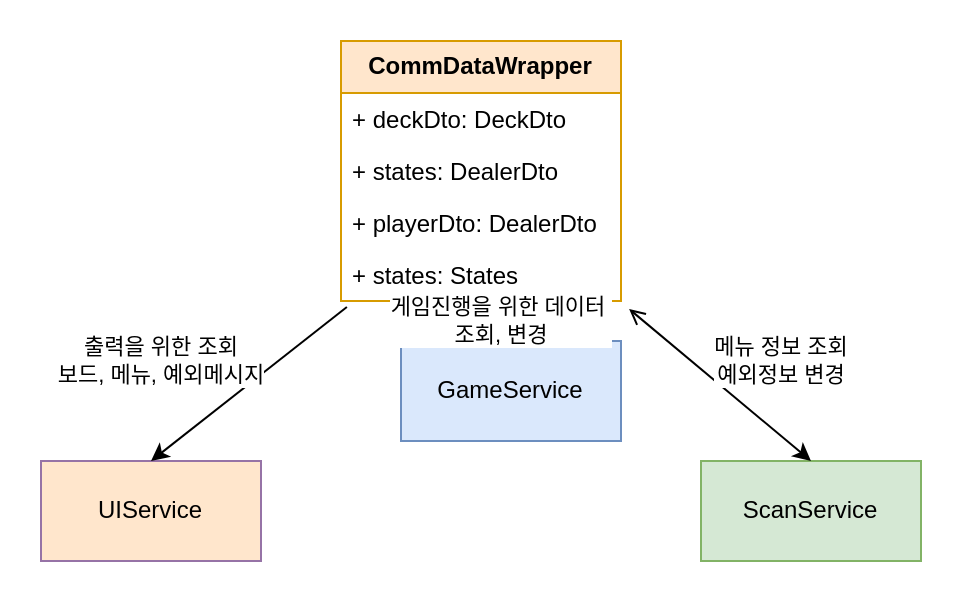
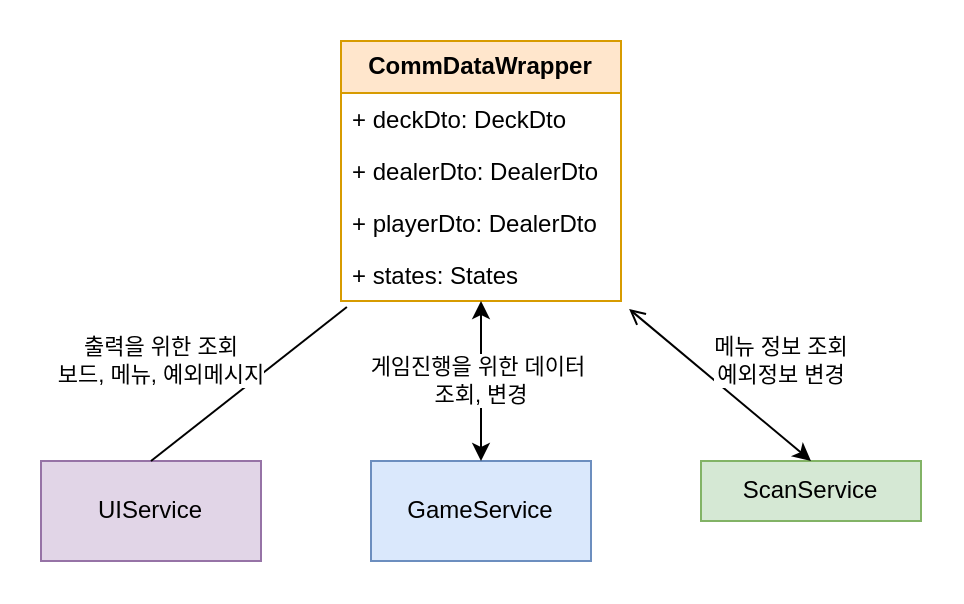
- <mxCell id="7" value="+ states: DealerDto" style="text;strokeColor=none;fillColor=none;align=left;verticalAlign=top;spacingLeft=4;spacingRight=4;overflow=hidden;rotatable=0;points=[[0,0.5],[1,0.5]];portConstraint=eastwest;whiteSpace=wrap;html=1;" vertex="1" parent="5"><mxGeometry y="52" width="140" height="26" as="geometry" /></mxCell>
+ <mxCell id="7" value="+ dealerDto: DealerDto" style="text;strokeColor=none;fillColor=none;align=left;verticalAlign=top;spacingLeft=4;spacingRight=4;overflow=hidden;rotatable=0;points=[[0,0.5],[1,0.5]];portConstraint=eastwest;whiteSpace=wrap;html=1;" vertex="1" parent="5"><mxGeometry y="52" width="140" height="26" as="geometry" /></mxCell>
- <mxCell id="3" value="GameService" style="html=1;whiteSpace=wrap;fillColor=#dae8fc;strokeColor=#6c8ebf;" vertex="1" parent="1"><mxGeometry x="200" y="170" width="110" height="50" as="geometry" /></mxCell>
+ <mxCell id="3" value="GameService" style="html=1;whiteSpace=wrap;fillColor=#dae8fc;strokeColor=#6c8ebf;" vertex="1" parent="1"><mxGeometry x="185" y="230" width="110" height="50" as="geometry" /></mxCell>
- <mxCell id="12" value="출력을 위한 조회&lt;div&gt;보드, 메뉴, 예외메시지&lt;/div&gt;" style="endArrow=classic;html=1;rounded=0;entryX=0.5;entryY=0;entryDx=0;entryDy=0;exitX=0.021;exitY=1.115;exitDx=0;exitDy=0;exitPerimeter=0;" edge="1" parent="1" source="9" target="2"><mxGeometry x="0.441" y="-36" width="50" height="50" relative="1" as="geometry"><mxPoint x="230" y="220" as="sourcePoint" /><mxPoint x="280" y="170" as="targetPoint" /><mxPoint as="offset" /></mxGeometry></mxCell>
+ <mxCell id="12" value="출력을 위한 조회&lt;div&gt;보드, 메뉴, 예외메시지&lt;/div&gt;" style="endArrow=none;html=1;rounded=0;entryX=0.5;entryY=0;entryDx=0;entryDy=0;exitX=0.021;exitY=1.115;exitDx=0;exitDy=0;exitPerimeter=0;" edge="1" parent="1" source="9" target="2"><mxGeometry x="0.441" y="-36" width="50" height="50" relative="1" as="geometry"><mxPoint x="230" y="220" as="sourcePoint" /><mxPoint x="280" y="170" as="targetPoint" /><mxPoint as="offset" /></mxGeometry></mxCell>
- <mxCell id="2" value="UIService" style="html=1;whiteSpace=wrap;fillColor=#ffe6cc;strokeColor=#9673a6;" vertex="1" parent="1"><mxGeometry x="20" y="230" width="110" height="50" as="geometry" /></mxCell>
+ <mxCell id="2" value="UIService" style="html=1;whiteSpace=wrap;fillColor=#e1d5e7;strokeColor=#9673a6;" vertex="1" parent="1"><mxGeometry x="20" y="230" width="110" height="50" as="geometry" /></mxCell>
- <mxCell id="4" value="ScanService" style="html=1;whiteSpace=wrap;fillColor=#d5e8d4;strokeColor=#82b366;" vertex="1" parent="1"><mxGeometry x="350" y="230" width="110" height="50" as="geometry" /></mxCell>
+ <mxCell id="4" value="ScanService" style="html=1;whiteSpace=wrap;fillColor=#d5e8d4;strokeColor=#82b366;" vertex="1" parent="1"><mxGeometry x="350" y="230" width="110" height="30" as="geometry" /></mxCell>
